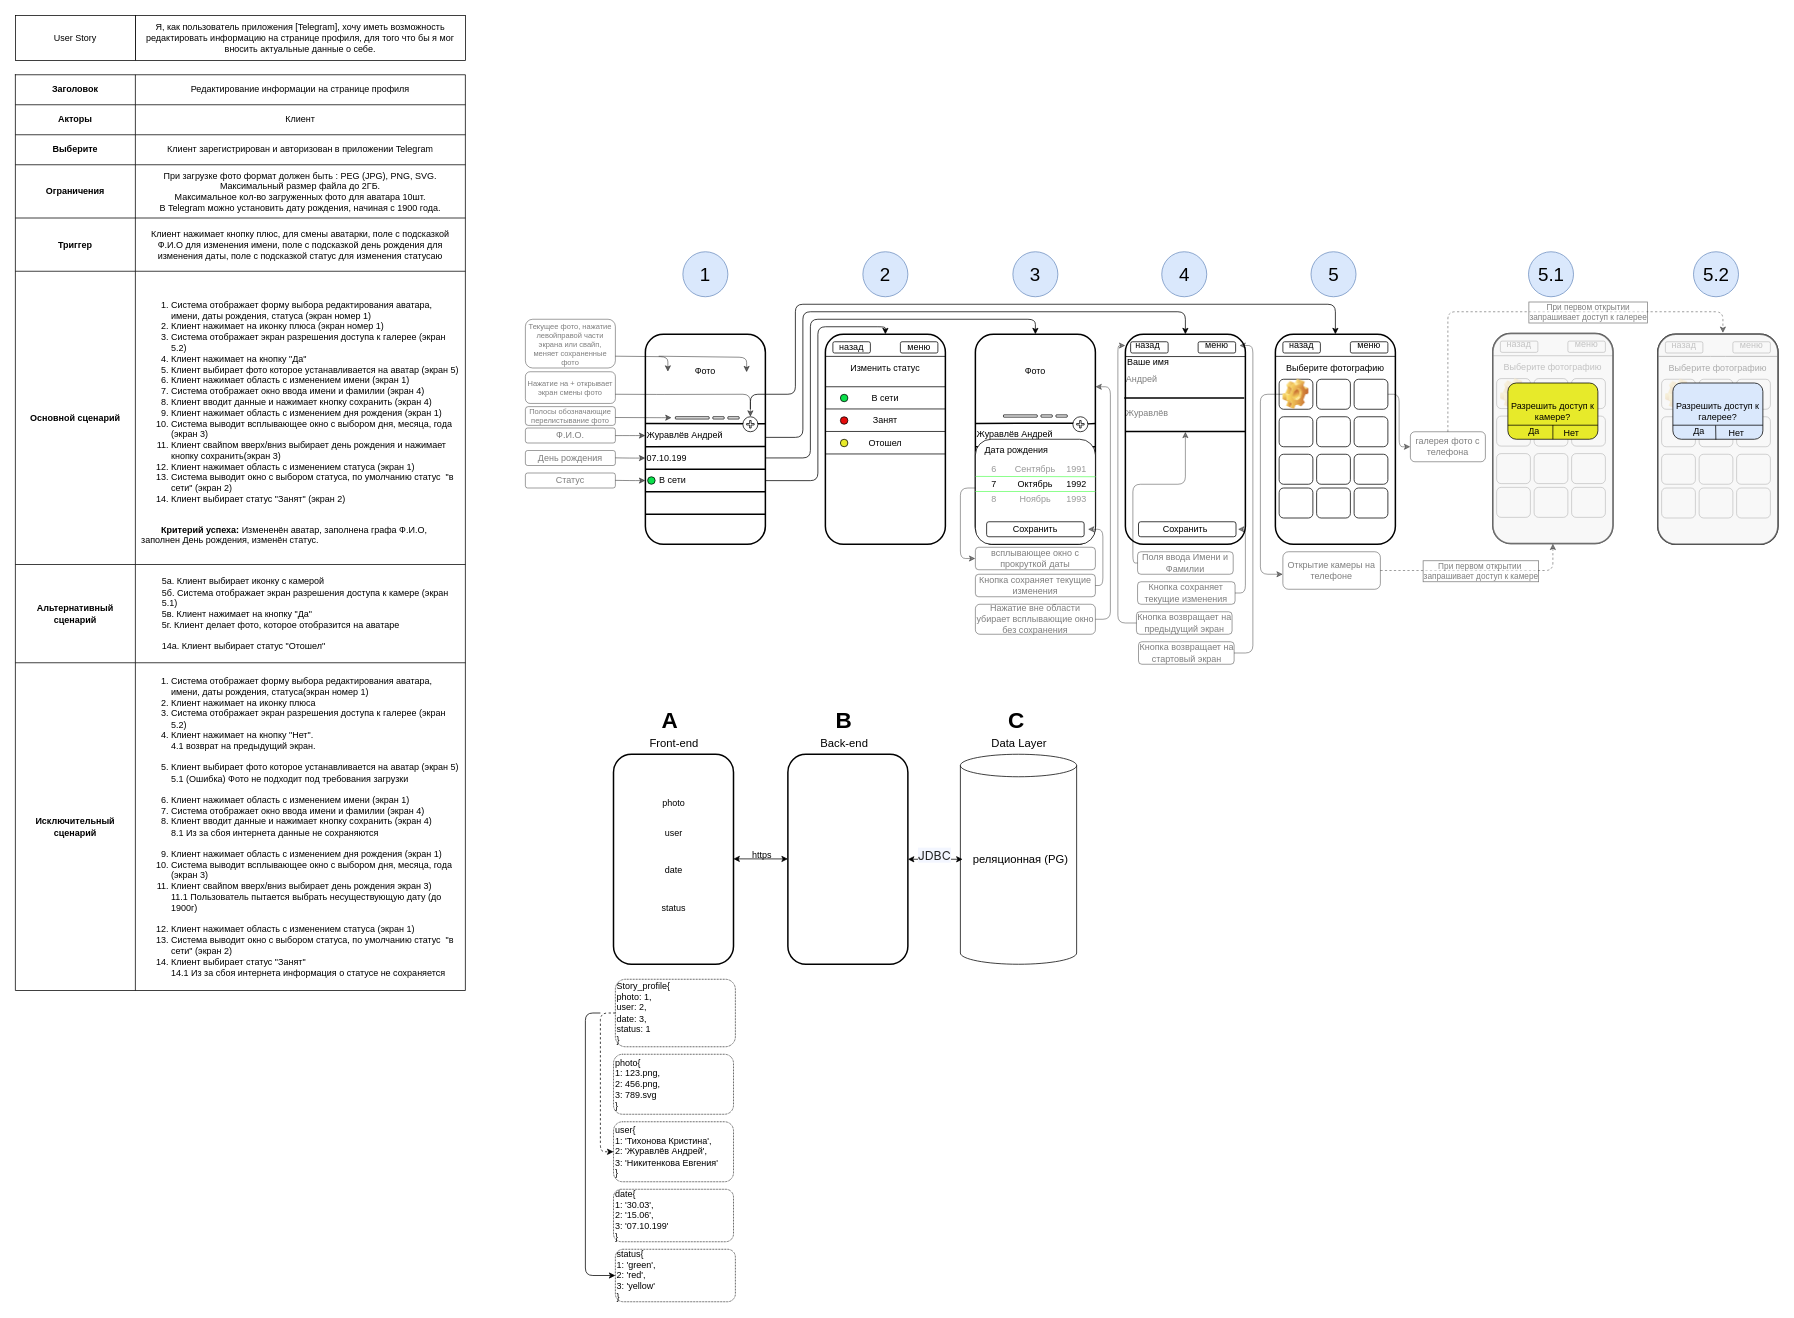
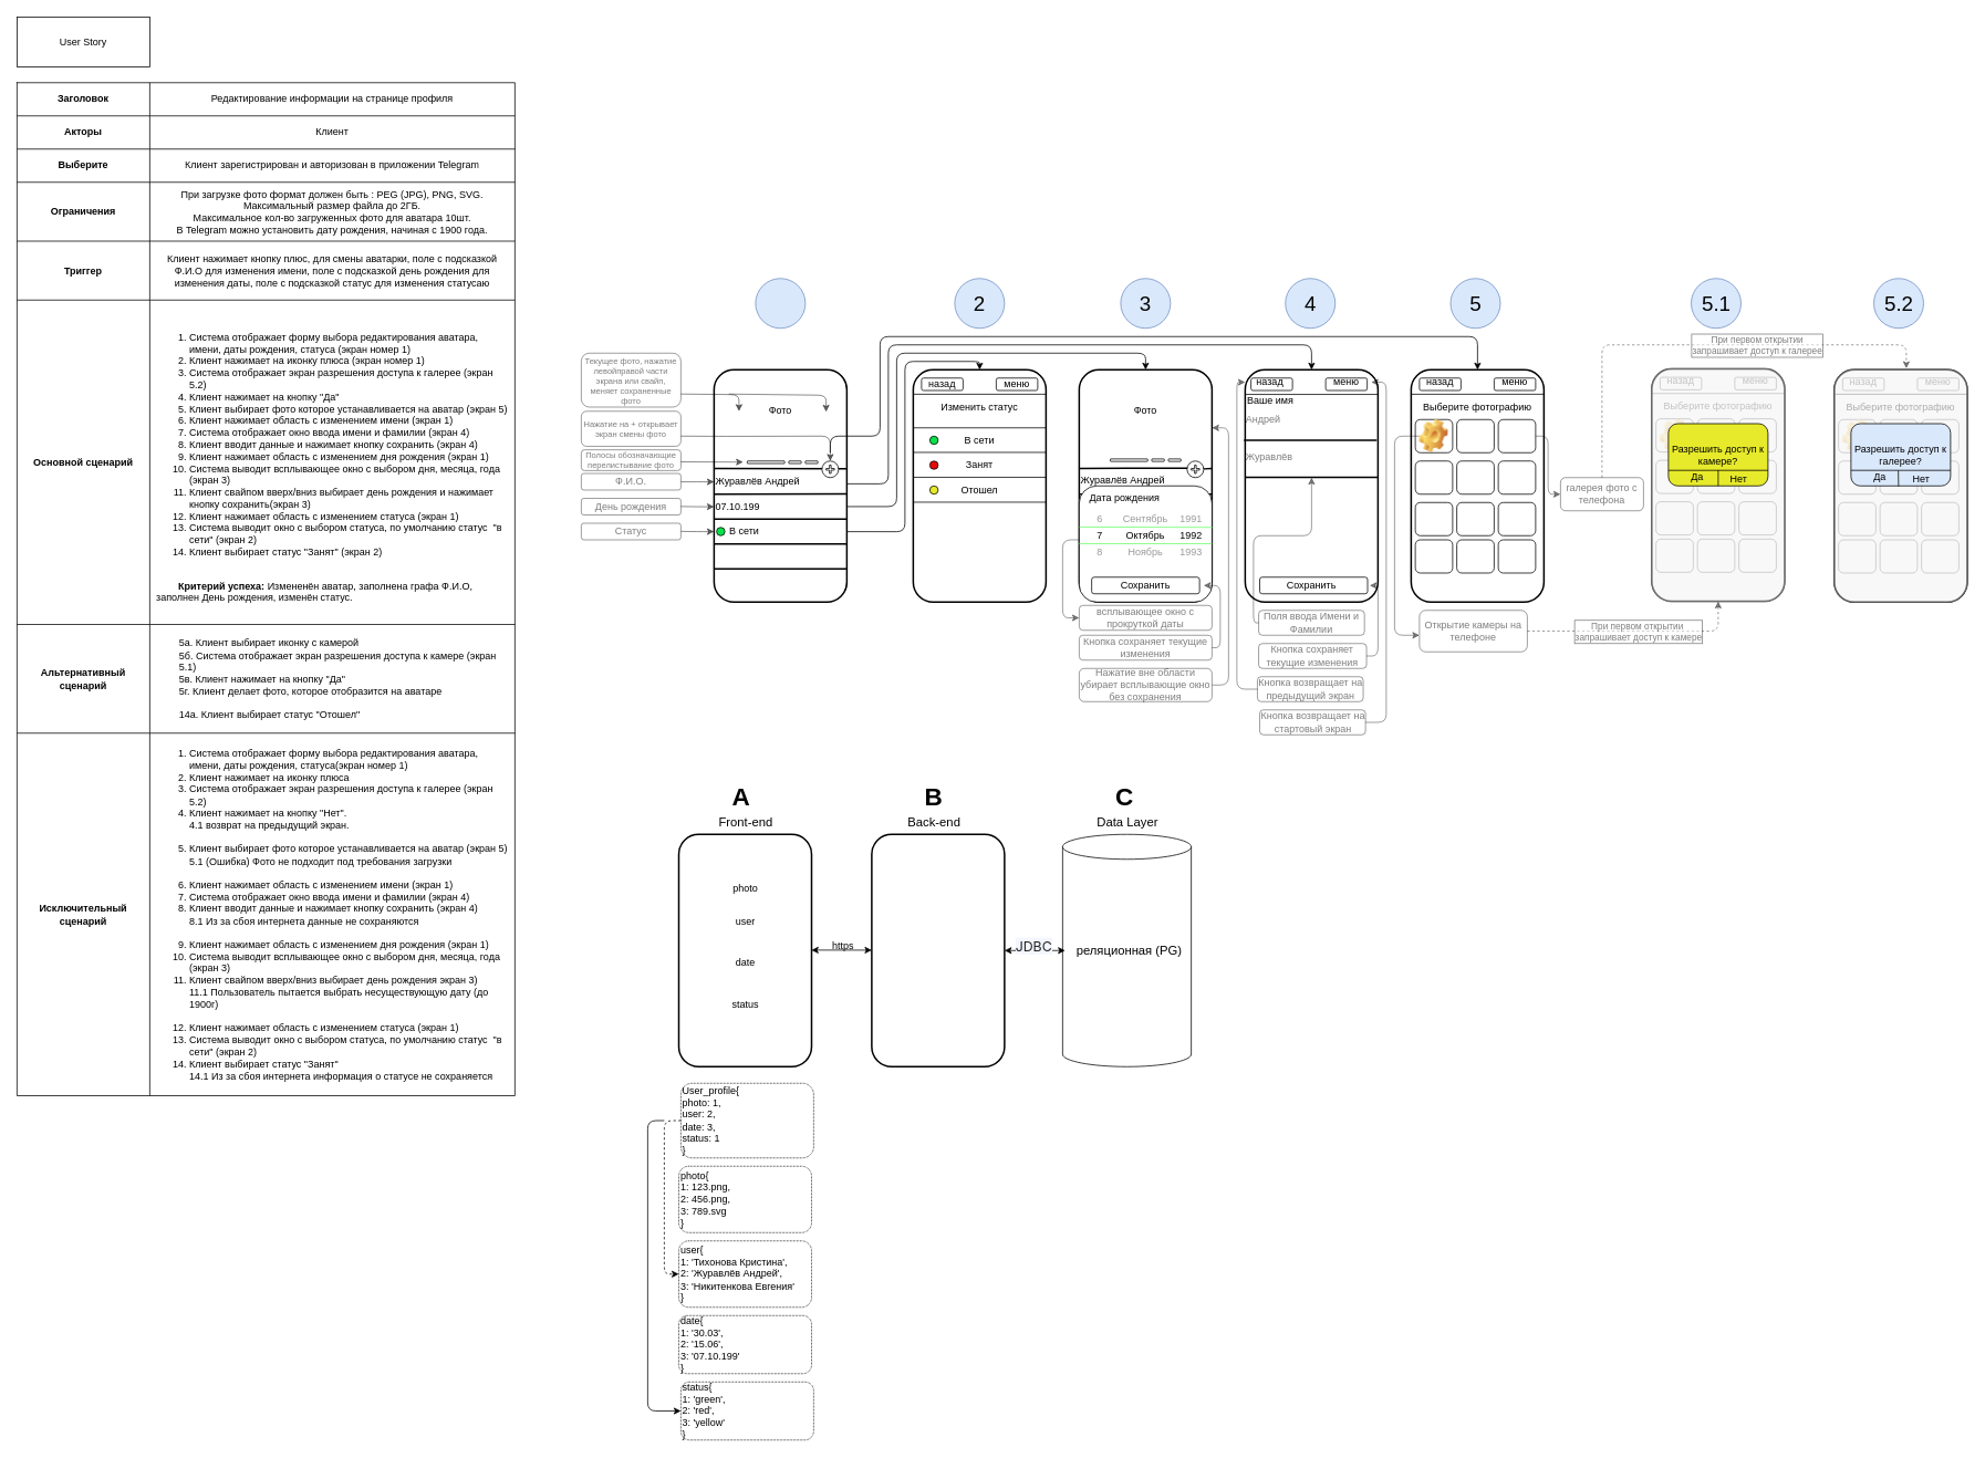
- <mxCell id="232" value="Я, как пользователь приложения [Telegram], хочу иметь возможность редактировать информацию на странице профиля, для того что бы я мог вносить актуальные данные о себе." style="text;html=1;align=center;verticalAlign=middle;whiteSpace=wrap;rounded=0;strokeColor=default;fillColor=default;" parent="1" vertex="1"><mxGeometry x="180" y="20" width="440" height="60" as="geometry" /></mxCell>
- <mxCell id="194" value="&lt;font style=&quot;font-size: 25px;&quot;&gt;1&lt;/font&gt;" style="text;html=1;align=center;verticalAlign=middle;whiteSpace=wrap;rounded=0;" parent="1" vertex="1"><mxGeometry x="910" y="350" width="60" height="30" as="geometry" /></mxCell>
- <mxCell id="244" value="&lt;span style=&quot;background-color: initial;&quot;&gt;Story_profile{&lt;/span&gt;&lt;div&gt;&lt;div&gt;photo: 1,&lt;/div&gt;&lt;div&gt;user: 2,&lt;/div&gt;&lt;div&gt;date: 3&lt;span style=&quot;background-color: initial;&quot;&gt;,&lt;/span&gt;&lt;/div&gt;&lt;div&gt;&lt;span style=&quot;background-color: initial;&quot;&gt;status: 1&lt;/span&gt;&lt;/div&gt;&lt;div&gt;}&lt;/div&gt;&lt;/div&gt;" style="text;html=1;align=left;verticalAlign=middle;whiteSpace=wrap;rounded=1;labelBorderColor=none;strokeColor=default;dashed=1;dashPattern=1 1;" parent="1" vertex="1"><mxGeometry y="1305" width="160" height="90" as="geometry" x="820" /></mxCell>
+ <mxCell id="244" value="&lt;span style=&quot;background-color: initial;&quot;&gt;User_profile{&lt;/span&gt;&lt;div&gt;&lt;div&gt;photo: 1,&lt;/div&gt;&lt;div&gt;user: 2,&lt;/div&gt;&lt;div&gt;date: 3&lt;span style=&quot;background-color: initial;&quot;&gt;,&lt;/span&gt;&lt;/div&gt;&lt;div&gt;&lt;span style=&quot;background-color: initial;&quot;&gt;status: 1&lt;/span&gt;&lt;/div&gt;&lt;div&gt;}&lt;/div&gt;&lt;/div&gt;" style="text;html=1;align=left;verticalAlign=middle;whiteSpace=wrap;rounded=1;labelBorderColor=none;strokeColor=default;dashed=1;dashPattern=1 1;" parent="1" vertex="1"><mxGeometry y="1305" width="160" height="90" as="geometry" x="820" /></mxCell>
